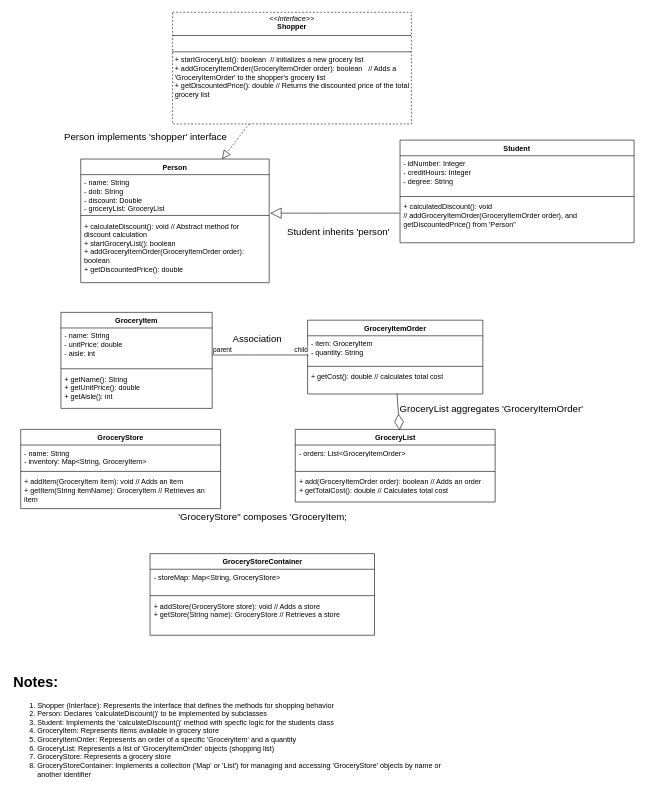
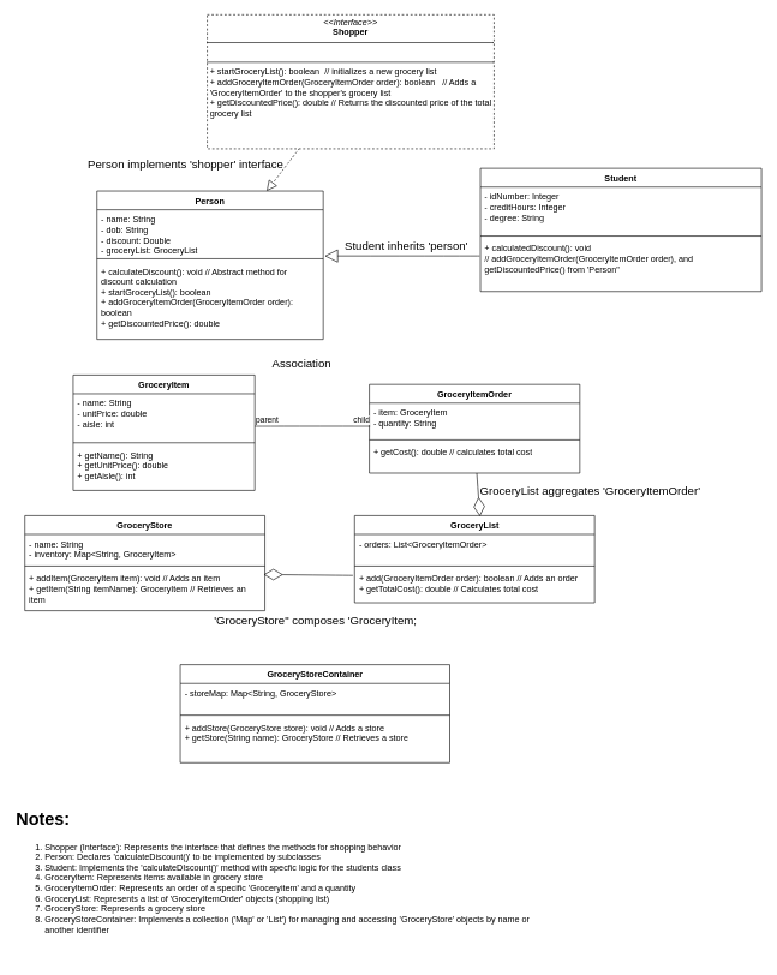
- <mxCell id="32" value="Person implements 'shopper' interface&amp;nbsp;" style="text;html=1;align=center;verticalAlign=middle;resizable=0;points=[];autosize=1;strokeColor=none;fillColor=none;fontSize=16;" parent="1" vertex="1"><mxGeometry x="97" y="212" width="294" height="31" as="geometry" /></mxCell>
+ <mxCell id="32" value="Person implements 'shopper' interface&amp;nbsp;" style="text;html=1;align=center;verticalAlign=middle;resizable=0;points=[];autosize=1;strokeColor=none;fillColor=none;fontSize=16;" parent="1" vertex="1"><mxGeometry x="112" y="212" width="294" height="31" as="geometry" /></mxCell>
- <mxCell id="34" value="Student inherits 'person'" style="text;html=1;align=center;verticalAlign=middle;resizable=0;points=[];autosize=1;strokeColor=none;fillColor=none;fontSize=16;" parent="1" vertex="1"><mxGeometry x="468" y="370" width="189" height="31" as="geometry" /></mxCell>
+ <mxCell id="34" value="Student inherits 'person'" style="text;html=1;align=center;verticalAlign=middle;resizable=0;points=[];autosize=1;strokeColor=none;fillColor=none;fontSize=16;" parent="1" vertex="1"><mxGeometry x="468" y="325" width="189" height="31" as="geometry" /></mxCell>
- <mxCell id="38" value="Association&amp;nbsp;" style="text;html=1;align=center;verticalAlign=middle;resizable=0;points=[];autosize=1;strokeColor=none;fillColor=none;fontSize=16;" parent="1" vertex="1"><mxGeometry x="378" y="548" width="104" height="31" as="geometry" /></mxCell>
+ <mxCell id="38" value="Association&amp;nbsp;" style="text;html=1;align=center;verticalAlign=middle;resizable=0;points=[];autosize=1;strokeColor=none;fillColor=none;fontSize=16;" parent="1" vertex="1"><mxGeometry x="368" y="488" width="104" height="31" as="geometry" /></mxCell>
+ <mxCell id="41" value="" style="endArrow=diamondThin;endFill=0;endSize=24;html=1;rounded=0;fontSize=12;curved=1;exitX=-0.007;exitY=0.191;exitDx=0;exitDy=0;exitPerimeter=0;entryX=0.995;entryY=0.132;entryDx=0;entryDy=0;entryPerimeter=0;" parent="1" source="14" target="18" edge="1"><mxGeometry width="160" relative="1" as="geometry"><mxPoint x="344" y="840" as="sourcePoint" /><mxPoint x="439" y="755" as="targetPoint" /></mxGeometry></mxCell>
